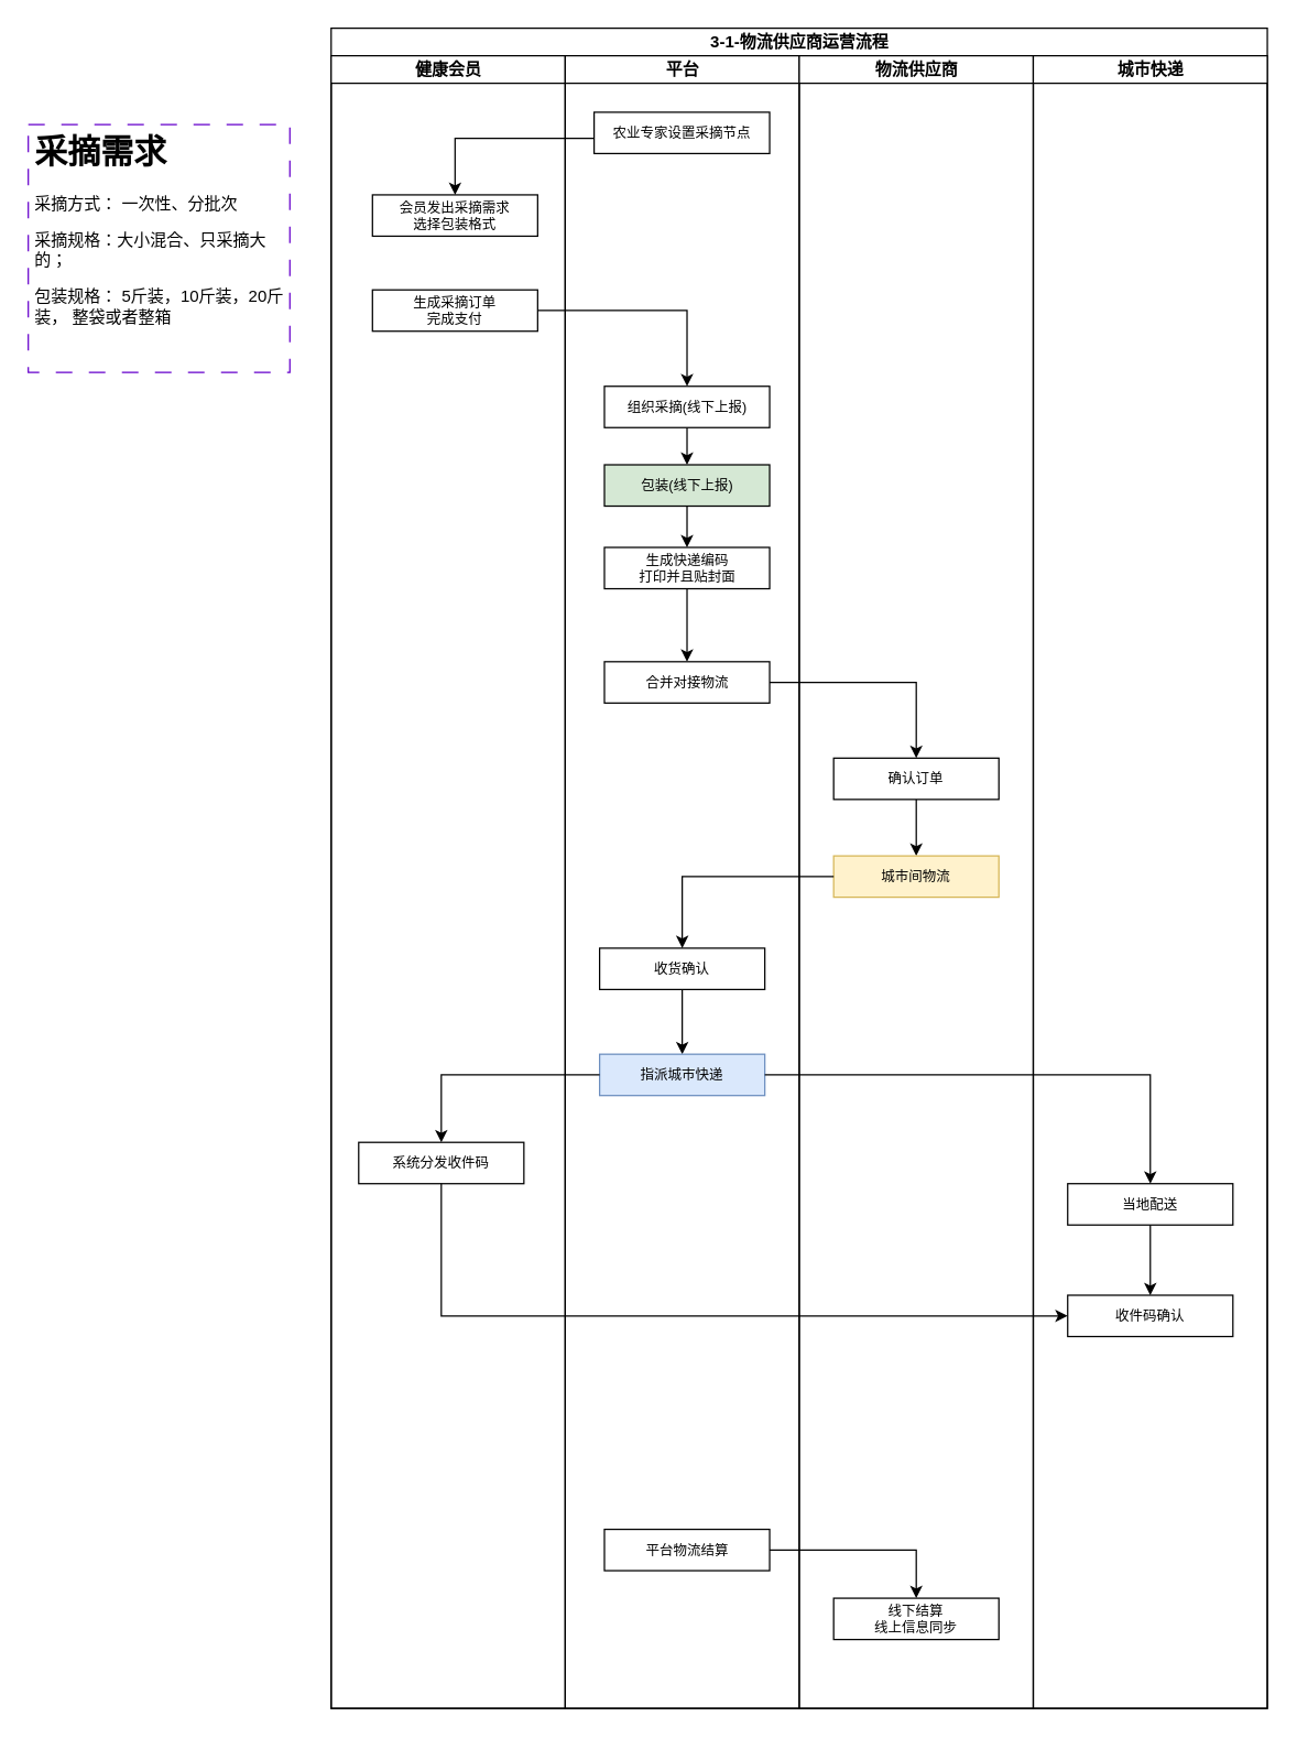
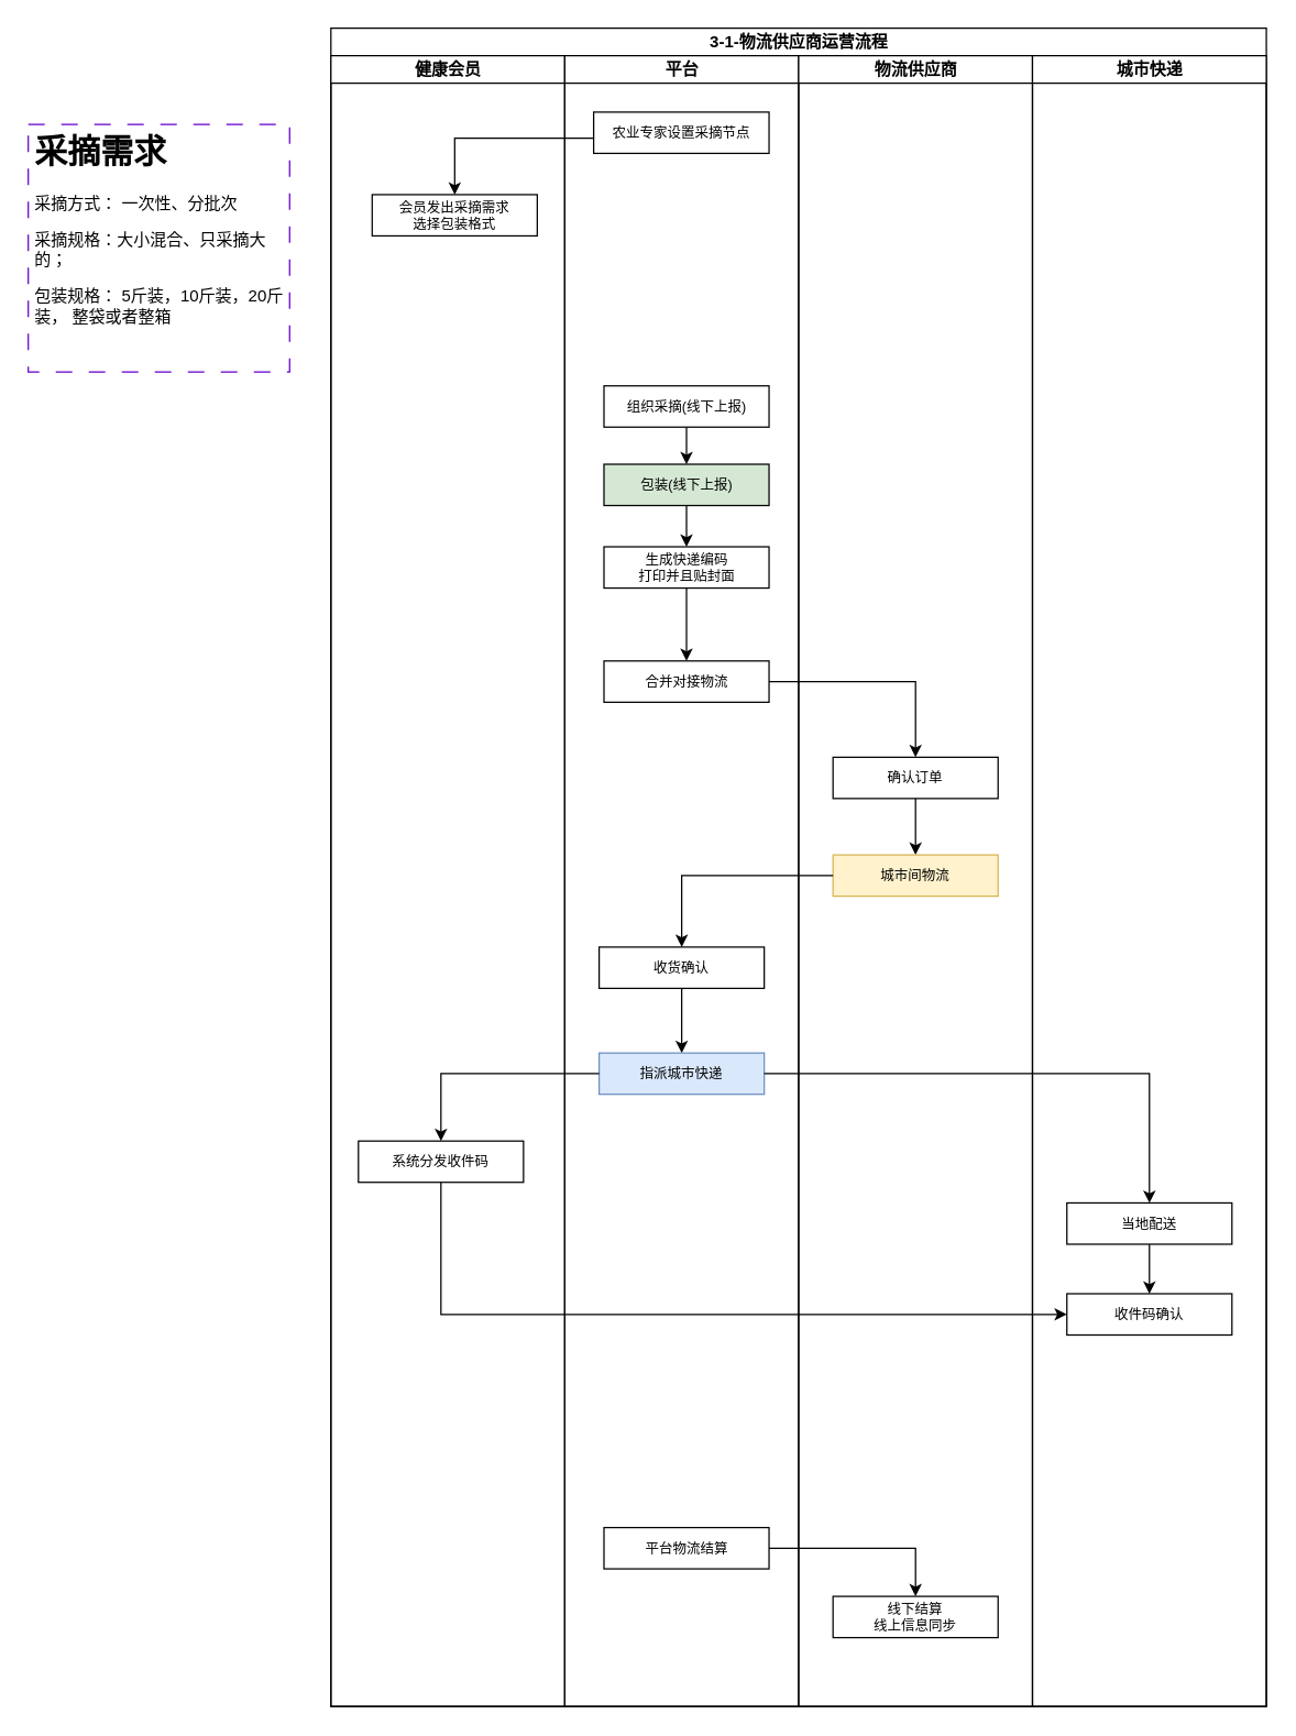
- <mxCell id="5" value="生成采摘订单&lt;br&gt;完成支付" style="whiteSpace=wrap;html=1;fontSize=10;rounded=0;" vertex="1" parent="3"><mxGeometry x="30" y="170" width="120" height="30" as="geometry" /></mxCell>
- <mxCell id="30" style="edgeStyle=orthogonalEdgeStyle;rounded=0;orthogonalLoop=1;jettySize=auto;html=1;exitX=1;exitY=0.5;exitDx=0;exitDy=0;" edge="1" parent="2" source="5" target="10"><mxGeometry relative="1" as="geometry" /></mxCell>
- <mxCell id="27" value="当地配送" style="whiteSpace=wrap;html=1;fontSize=10;rounded=0;" vertex="1" parent="25"><mxGeometry x="25" y="819" width="120" height="30" as="geometry" /></mxCell>
+ <mxCell id="27" value="当地配送" style="whiteSpace=wrap;html=1;fontSize=10;rounded=0;" vertex="1" parent="25"><mxGeometry x="25" y="834" width="120" height="30" as="geometry" /></mxCell>
